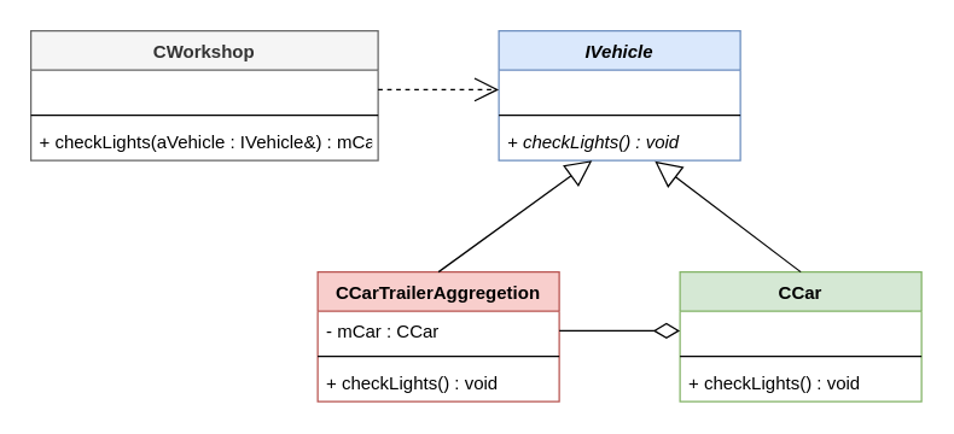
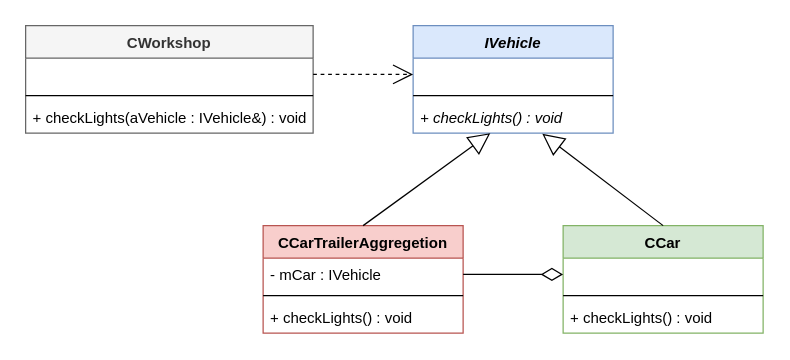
- <mxCell id="17" value="+ checkLights(aVehicle : IVehicle&amp;) : mCar" style="text;strokeColor=none;fillColor=none;align=left;verticalAlign=top;spacingLeft=4;spacingRight=4;overflow=hidden;rotatable=0;points=[[0,0.5],[1,0.5]];portConstraint=eastwest;" vertex="1" parent="14"><mxGeometry y="60" width="230" height="26" as="geometry" /></mxCell>
+ <mxCell id="17" value="+ checkLights(aVehicle : IVehicle&amp;) : void" style="text;strokeColor=none;fillColor=none;align=left;verticalAlign=top;spacingLeft=4;spacingRight=4;overflow=hidden;rotatable=0;points=[[0,0.5],[1,0.5]];portConstraint=eastwest;" vertex="1" parent="14"><mxGeometry y="60" width="230" height="26" as="geometry" /></mxCell>
- <mxCell id="11" value="- mCar : CCar" style="text;strokeColor=none;fillColor=none;align=left;verticalAlign=top;spacingLeft=4;spacingRight=4;overflow=hidden;rotatable=0;points=[[0,0.5],[1,0.5]];portConstraint=eastwest;" vertex="1" parent="10"><mxGeometry y="26" width="160" height="26" as="geometry" /></mxCell>
+ <mxCell id="11" value="- mCar : IVehicle" style="text;strokeColor=none;fillColor=none;align=left;verticalAlign=top;spacingLeft=4;spacingRight=4;overflow=hidden;rotatable=0;points=[[0,0.5],[1,0.5]];portConstraint=eastwest;" vertex="1" parent="10"><mxGeometry y="26" width="160" height="26" as="geometry" /></mxCell>
